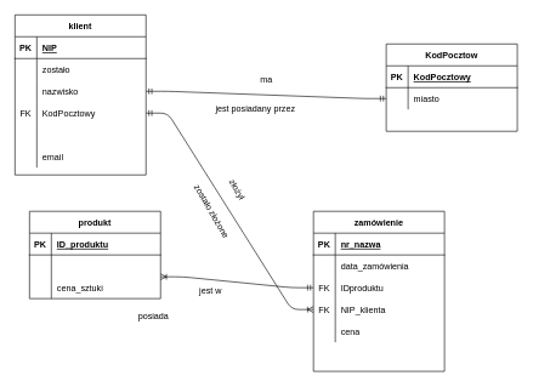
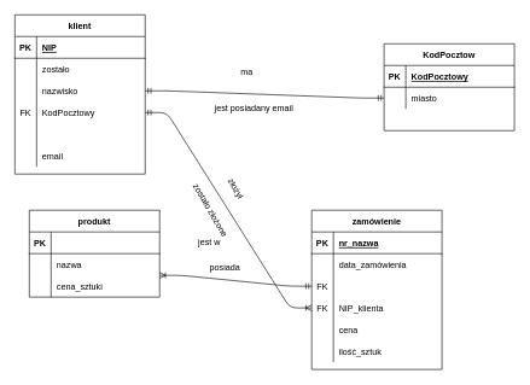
- <mxCell id="61" value="ma" style="text;html=1;align=center;verticalAlign=middle;resizable=0;points=[];autosize=1;" vertex="1" parent="1"><mxGeometry x="350" y="100" width="30" height="20" as="geometry" /></mxCell>
+ <mxCell id="61" value="ma" style="text;html=1;align=center;verticalAlign=middle;resizable=0;points=[];autosize=1;" vertex="1" parent="1"><mxGeometry x="325" y="90" width="30" height="20" as="geometry" /></mxCell>
- <mxCell id="62" value="jest posiadany przez" style="text;html=1;align=center;verticalAlign=middle;resizable=0;points=[];autosize=1;" vertex="1" parent="1"><mxGeometry x="290" y="140" width="120" height="20" as="geometry" /></mxCell>
+ <mxCell id="62" value="jest posiadany email" style="text;html=1;align=center;verticalAlign=middle;resizable=0;points=[];autosize=1;" vertex="1" parent="1"><mxGeometry x="290" y="140" width="120" height="20" as="geometry" /></mxCell>
- <mxCell id="24" value="ID_produktu" style="shape=partialRectangle;connectable=0;fillColor=none;top=0;left=0;bottom=0;right=0;align=left;spacingLeft=6;fontStyle=5;overflow=hidden;" parent="22" vertex="1"><mxGeometry x="30" width="150" height="30" as="geometry" /></mxCell>
+ <mxCell id="27" value="nazwa" style="shape=partialRectangle;connectable=0;fillColor=none;top=0;left=0;bottom=0;right=0;align=left;spacingLeft=6;overflow=hidden;" parent="25" vertex="1"><mxGeometry x="30" width="150" height="30" as="geometry" /></mxCell>
- <mxCell id="11" value="IDproduktu" style="shape=partialRectangle;connectable=0;fillColor=none;top=0;left=0;bottom=0;right=0;align=left;spacingLeft=6;overflow=hidden;" parent="9" vertex="1"><mxGeometry x="30" width="150" height="30" as="geometry" /></mxCell>
- <mxCell id="66" value="jest w&amp;nbsp;" style="text;html=1;align=center;verticalAlign=middle;resizable=0;points=[];autosize=1;" vertex="1" parent="1"><mxGeometry x="265" y="390" width="50" height="20" as="geometry" /></mxCell>
+ <mxCell id="66" value="jest w&amp;nbsp;" style="text;html=1;align=center;verticalAlign=middle;resizable=0;points=[];autosize=1;" vertex="1" parent="1"><mxGeometry x="265" y="325" width="50" height="20" as="geometry" /></mxCell>
- <mxCell id="65" value="posiada" style="text;html=1;align=center;verticalAlign=middle;resizable=0;points=[];autosize=1;" vertex="1" parent="1"><mxGeometry x="180" y="425" width="60" height="20" as="geometry" /></mxCell>
+ <mxCell id="65" value="posiada" style="text;html=1;align=center;verticalAlign=middle;resizable=0;points=[];autosize=1;" vertex="1" parent="1"><mxGeometry x="280" y="360" width="60" height="20" as="geometry" /></mxCell>
+ <mxCell id="20" value="ilość_sztuk" style="shape=partialRectangle;connectable=0;fillColor=none;top=0;left=0;bottom=0;right=0;align=left;spacingLeft=6;overflow=hidden;" parent="18" vertex="1"><mxGeometry x="30" width="150" height="30" as="geometry" /></mxCell>
